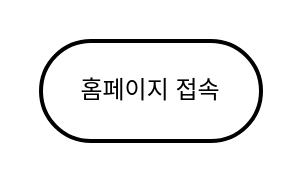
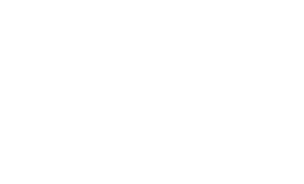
- <mxCell id="2" value="홈페이지 접속" style="rounded=1;whiteSpace=wrap;html=1;strokeWidth=2;arcSize=50;" parent="1" vertex="1"><mxGeometry x="20" y="20" width="110" height="50" as="geometry" /></mxCell>
